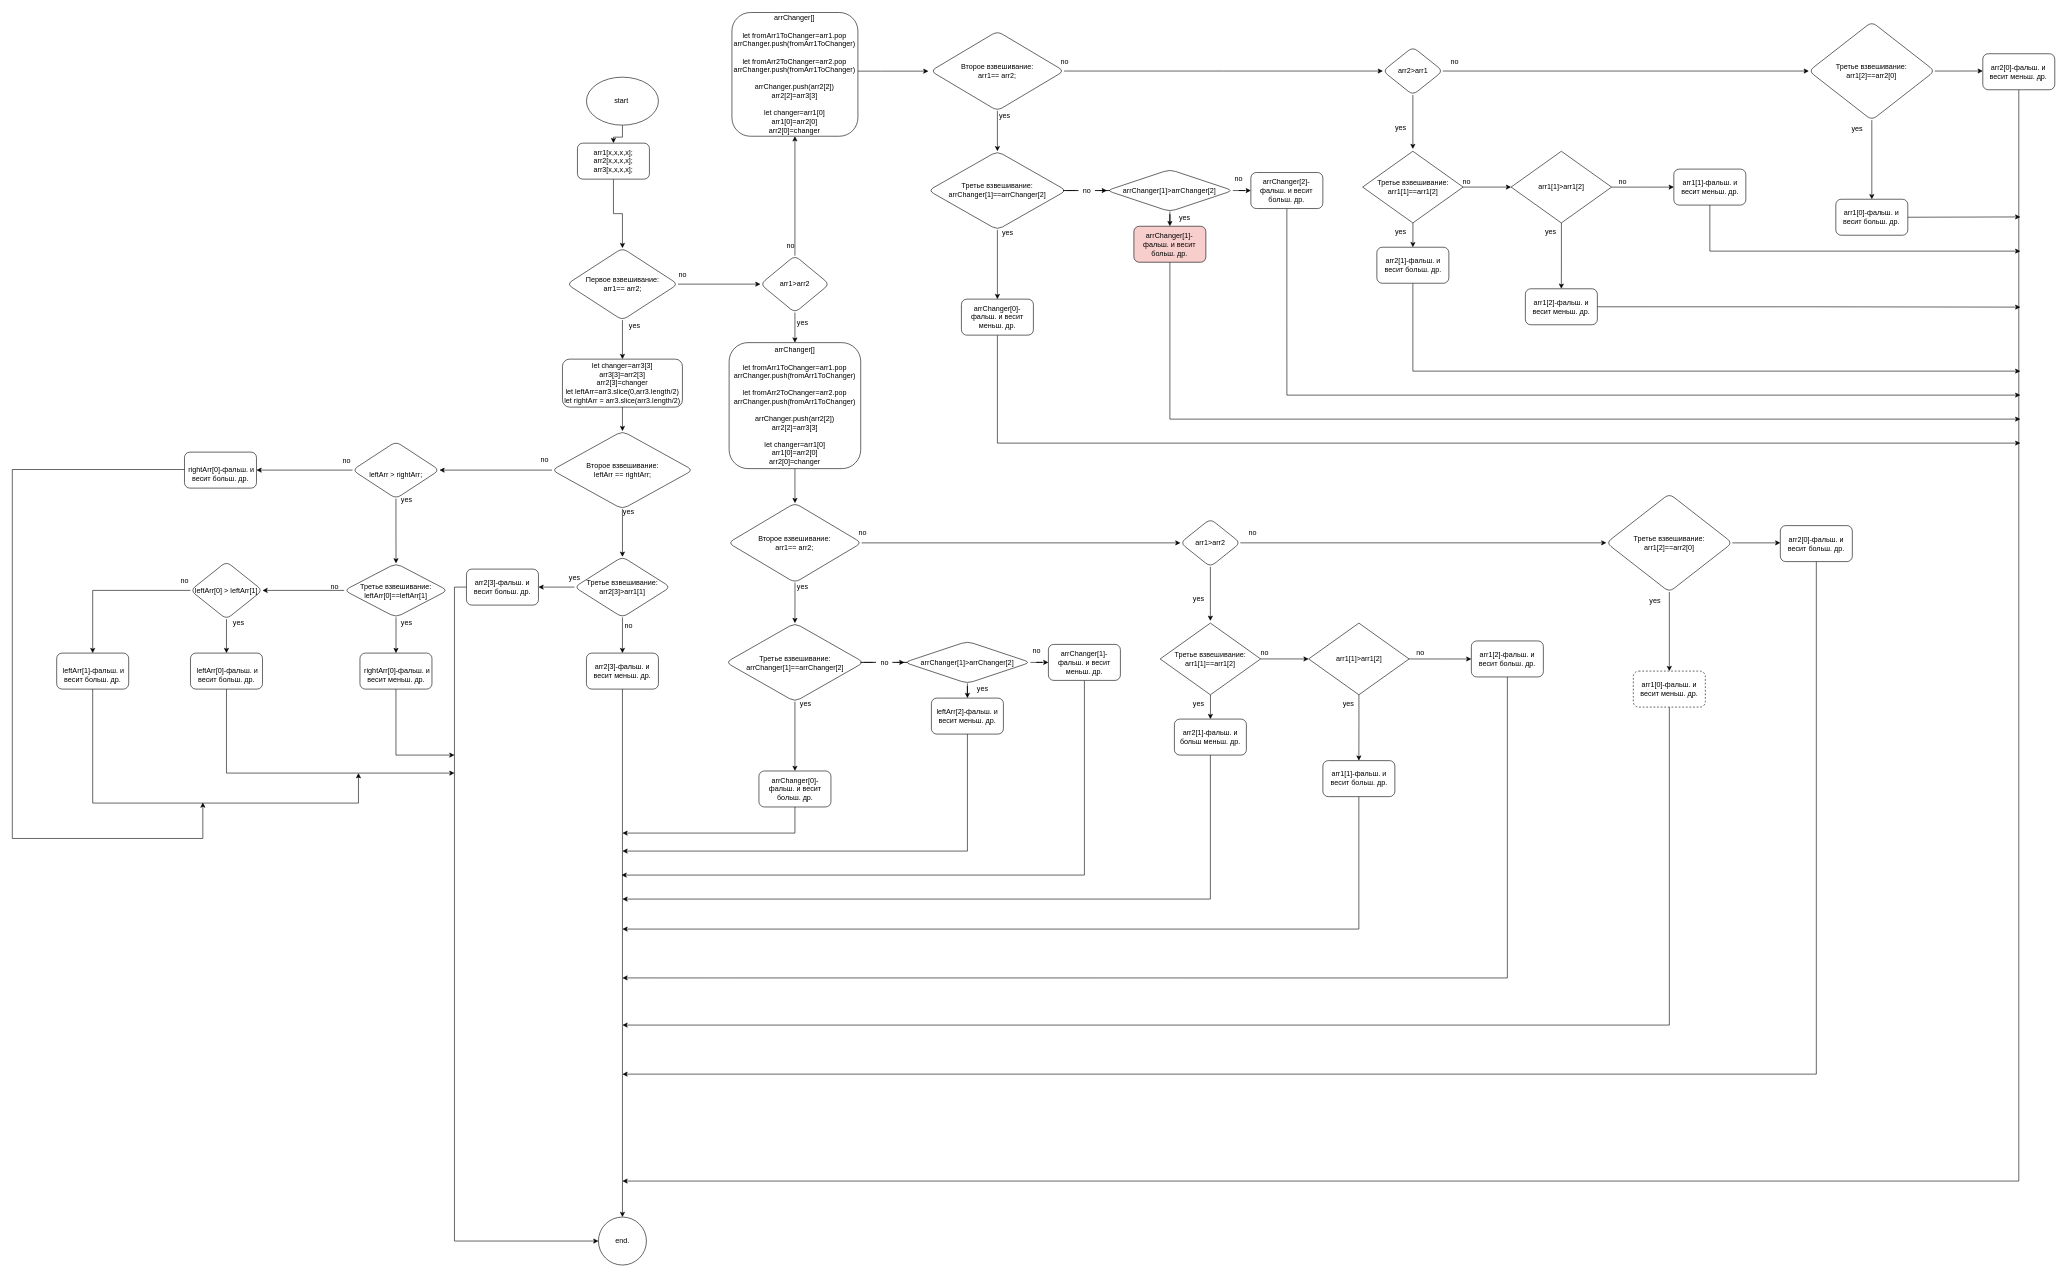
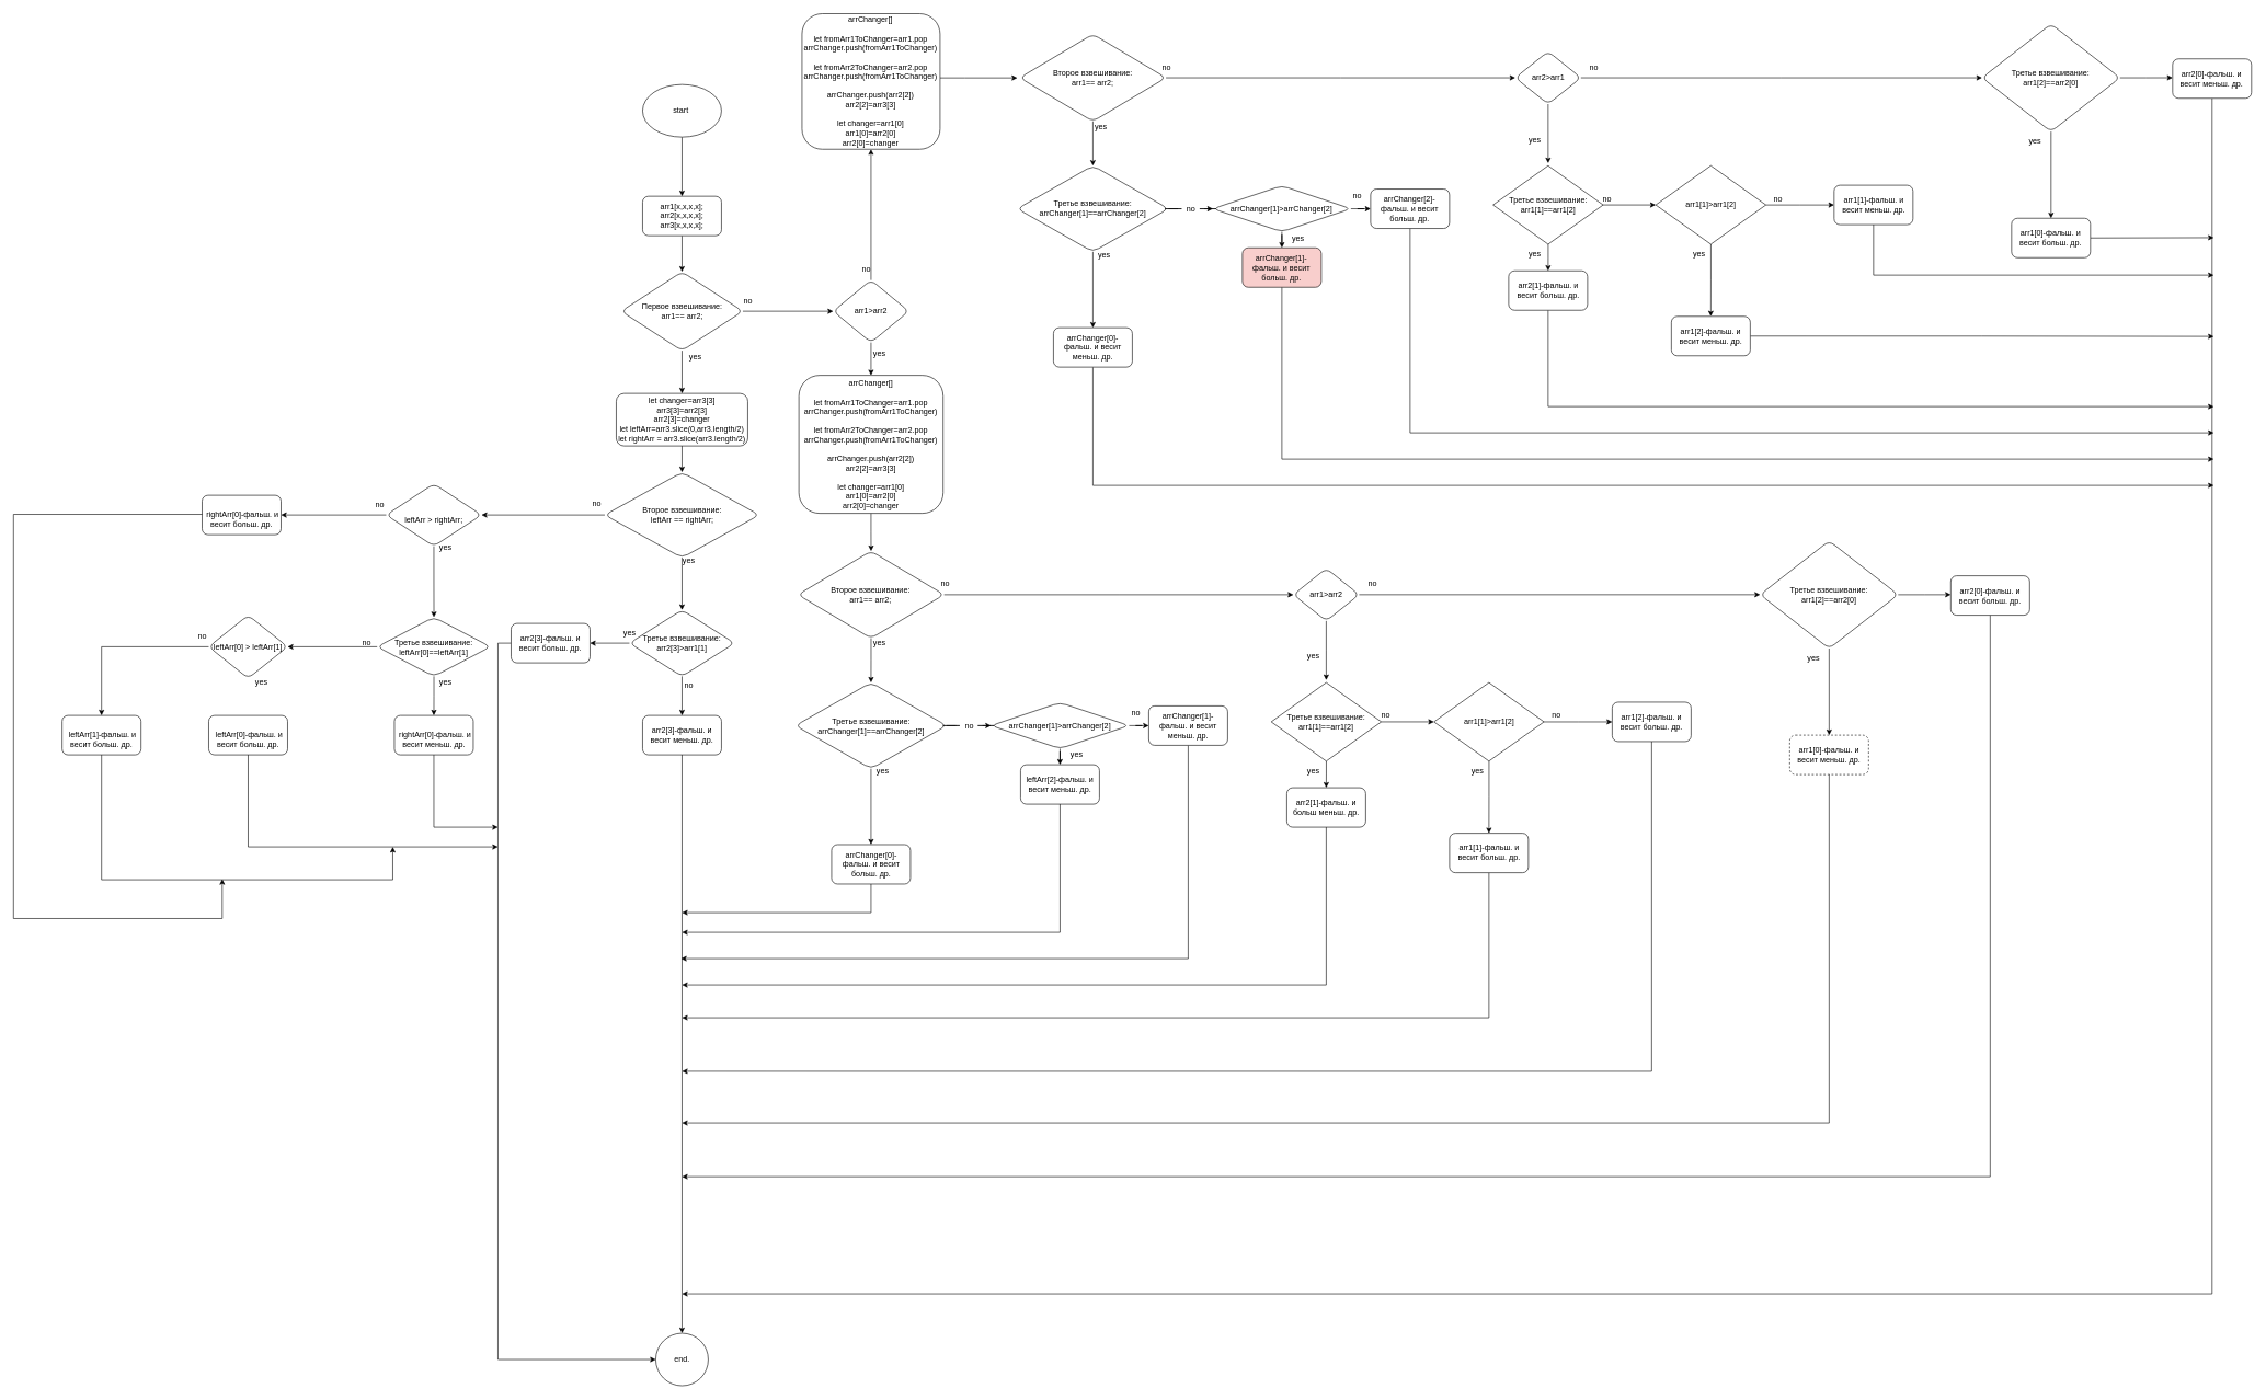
- <mxCell id="5" value="arr1[x,x,x,x];&lt;br style=&quot;border-color: var(--border-color);&quot;&gt;arr2[x,x,x,x];&lt;br style=&quot;border-color: var(--border-color);&quot;&gt;arr3[x,x,x,x];" style="rounded=1;whiteSpace=wrap;html=1;" vertex="1" parent="1"><mxGeometry x="962" y="238" width="120" height="60" as="geometry" /></mxCell>
+ <mxCell id="5" value="arr1[x,x,x,x];&lt;br style=&quot;border-color: var(--border-color);&quot;&gt;arr2[x,x,x,x];&lt;br style=&quot;border-color: var(--border-color);&quot;&gt;arr3[x,x,x,x];" style="rounded=1;whiteSpace=wrap;html=1;" vertex="1" parent="1"><mxGeometry x="977" y="298" width="120" height="60" as="geometry" /></mxCell>
- <mxCell id="41" value="" style="edgeStyle=orthogonalEdgeStyle;rounded=0;orthogonalLoop=1;jettySize=auto;html=1;" edge="1" parent="1" source="43" target="46"><mxGeometry relative="1" as="geometry" /></mxCell>
